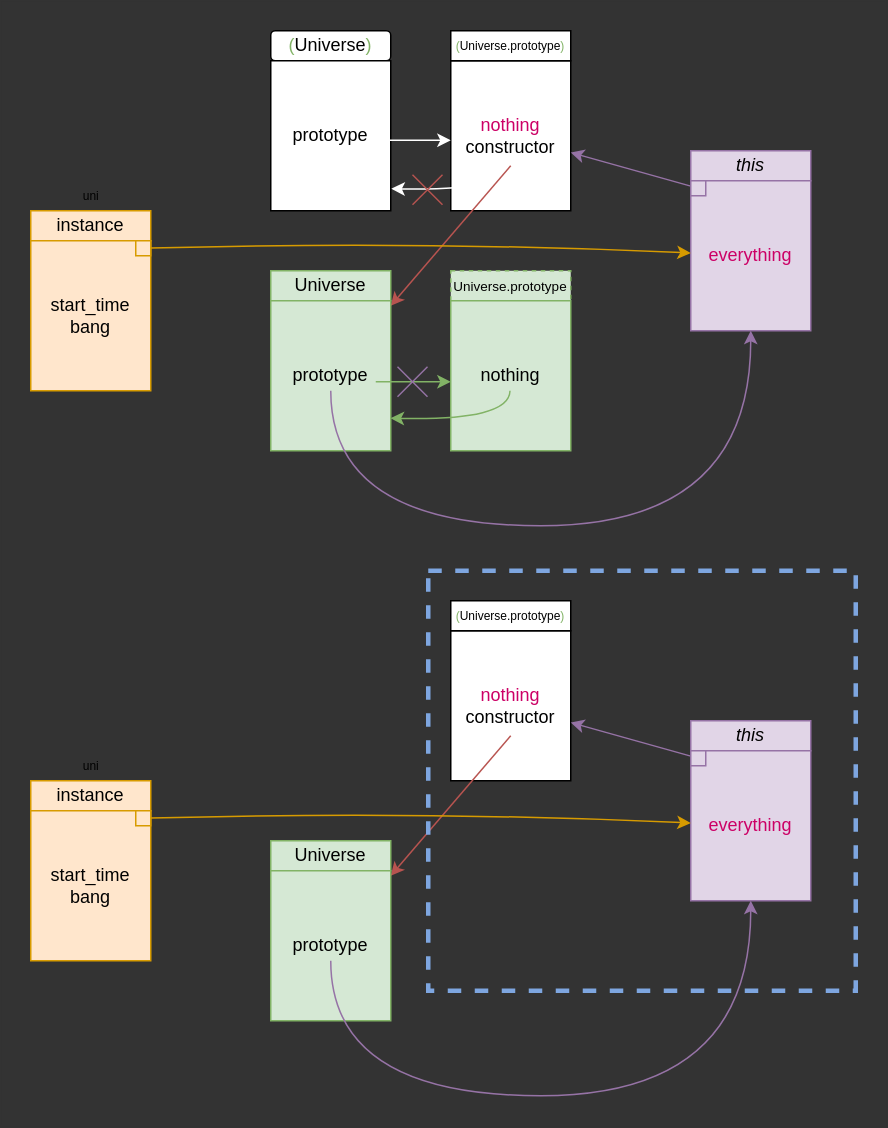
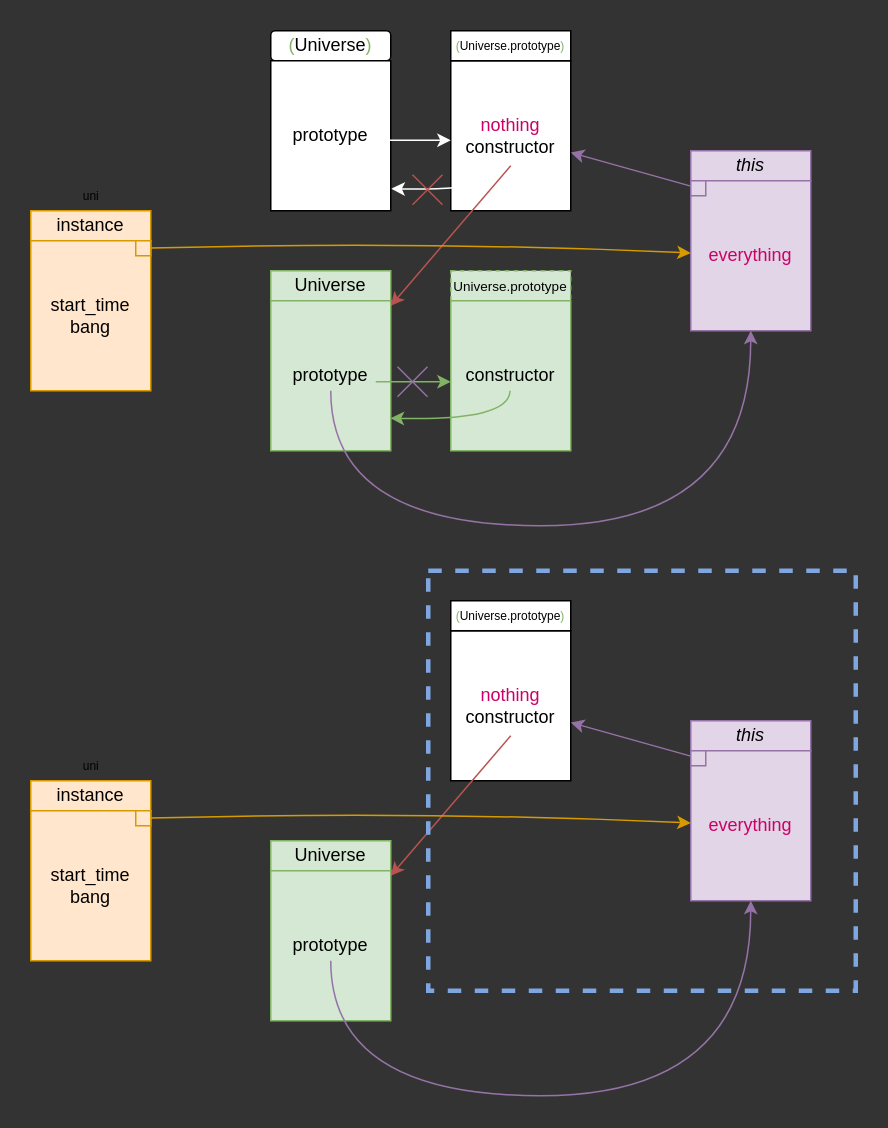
- <mxCell id="14" value="nothing" style="rounded=0;whiteSpace=wrap;html=1;fillColor=#d5e8d4;strokeColor=#82b366;" parent="1" vertex="1"><mxGeometry x="300" y="200" width="80" height="100" as="geometry" /></mxCell>
+ <mxCell id="14" value="constructor" style="rounded=0;whiteSpace=wrap;html=1;fillColor=#d5e8d4;strokeColor=#82b366;" parent="1" vertex="1"><mxGeometry x="300" y="200" width="80" height="100" as="geometry" /></mxCell>
